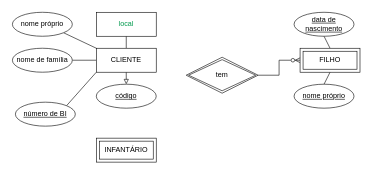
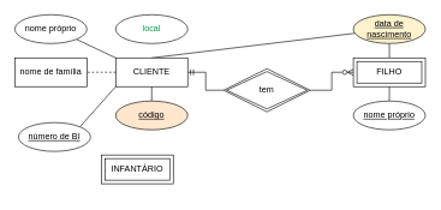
- <mxCell id="21" value="local" style="whiteSpace=wrap;html=1;align=center;fontStyle=0;fontColor=#00994D;rounded=0;" vertex="1" parent="1"><mxGeometry x="160" y="20" width="100" height="40" as="geometry" /></mxCell>
+ <mxCell id="21" value="local" style="ellipse;whiteSpace=wrap;html=1;align=center;fontStyle=0;fontColor=#00994D;" vertex="1" parent="1"><mxGeometry x="160" y="20" width="100" height="40" as="geometry" /></mxCell>
- <mxCell id="13" value="data de nascimento" style="ellipse;whiteSpace=wrap;html=1;align=center;fontStyle=4" parent="1" vertex="1"><mxGeometry x="490" y="20" width="100" height="40" as="geometry" /></mxCell>
+ <mxCell id="13" value="data de nascimento" style="ellipse;whiteSpace=wrap;html=1;align=center;fontStyle=4;fillColor=#fff2cc;" parent="1" vertex="1"><mxGeometry x="490" y="20" width="100" height="40" as="geometry" /></mxCell>
- <mxCell id="7" style="edgeStyle=none;rounded=0;orthogonalLoop=1;jettySize=auto;html=1;exitX=0.5;exitY=0;exitDx=0;exitDy=0;entryX=0.5;entryY=1;entryDx=0;entryDy=0;startArrow=none;startFill=0;endArrow=none;endFill=0;" edge="1" parent="1" source="8" target="21"><mxGeometry relative="1" as="geometry" /></mxCell>
+ <mxCell id="7" style="edgeStyle=none;rounded=0;orthogonalLoop=1;jettySize=auto;html=1;exitX=0.5;exitY=0;exitDx=0;exitDy=0;startArrow=none;startFill=0;endArrow=none;endFill=0;" edge="1" parent="1" source="8" target="13"><mxGeometry relative="1" as="geometry" /></mxCell>
- <mxCell id="18" value="nome de família" style="ellipse;whiteSpace=wrap;html=1;align=center;fontStyle=0" vertex="1" parent="1"><mxGeometry x="20" y="80" width="100" height="40" as="geometry" /></mxCell>
+ <mxCell id="18" value="nome de família" style="whiteSpace=wrap;html=1;align=center;fontStyle=0;rounded=0;" vertex="1" parent="1"><mxGeometry x="20" y="80" width="100" height="40" as="geometry" /></mxCell>
- <mxCell id="3" style="edgeStyle=orthogonalEdgeStyle;rounded=0;orthogonalLoop=1;jettySize=auto;html=1;exitX=0;exitY=0.5;exitDx=0;exitDy=0;entryX=1;entryY=0.5;entryDx=0;entryDy=0;endArrow=none;endFill=0;" edge="1" parent="1" source="8" target="18"><mxGeometry relative="1" as="geometry" /></mxCell>
+ <mxCell id="3" style="edgeStyle=orthogonalEdgeStyle;rounded=0;orthogonalLoop=1;jettySize=auto;html=1;exitX=0;exitY=0.5;exitDx=0;exitDy=0;entryX=1;entryY=0.5;entryDx=0;entryDy=0;endArrow=none;endFill=0;dashed=1;" edge="1" parent="1" source="8" target="18"><mxGeometry relative="1" as="geometry" /></mxCell>
- <mxCell id="11" value="FILHO" style="shape=ext;margin=3;double=1;whiteSpace=wrap;html=1;align=center;" parent="1" vertex="1"><mxGeometry x="500" y="80" width="100" height="40" as="geometry" /></mxCell>
+ <mxCell id="11" value="FILHO" style="shape=ext;margin=3;double=1;whiteSpace=wrap;html=1;align=center;" parent="1" vertex="1"><mxGeometry x="490" y="80" width="100" height="40" as="geometry" /></mxCell>
+ <mxCell id="2" style="edgeStyle=orthogonalEdgeStyle;rounded=0;orthogonalLoop=1;jettySize=auto;html=1;exitX=1;exitY=0.5;exitDx=0;exitDy=0;endArrow=none;endFill=0;startArrow=ERmandOne;startFill=0;entryX=0;entryY=0.5;entryDx=0;entryDy=0;" parent="1" source="8" target="20" edge="1"><mxGeometry relative="1" as="geometry"><mxPoint x="330" y="100" as="targetPoint" /></mxGeometry></mxCell>
- <mxCell id="5" style="edgeStyle=none;rounded=0;orthogonalLoop=1;jettySize=auto;html=1;exitX=0.5;exitY=1;exitDx=0;exitDy=0;entryX=0.5;entryY=0;entryDx=0;entryDy=0;endArrow=block;endFill=0;" edge="1" parent="1" source="8" target="14"><mxGeometry relative="1" as="geometry" /></mxCell>
+ <mxCell id="5" style="edgeStyle=none;rounded=0;orthogonalLoop=1;jettySize=auto;html=1;exitX=0.5;exitY=1;exitDx=0;exitDy=0;entryX=0.5;entryY=0;entryDx=0;entryDy=0;endArrow=none;endFill=0;" edge="1" parent="1" source="8" target="14"><mxGeometry relative="1" as="geometry" /></mxCell>
- <mxCell id="14" value="código" style="ellipse;whiteSpace=wrap;html=1;align=center;fontStyle=4" parent="1" vertex="1"><mxGeometry x="160" y="140" width="100" height="40" as="geometry" /></mxCell>
+ <mxCell id="14" value="código" style="ellipse;whiteSpace=wrap;html=1;align=center;fontStyle=4;fillColor=#ffe6cc;" parent="1" vertex="1"><mxGeometry x="160" y="140" width="100" height="40" as="geometry" /></mxCell>
- <mxCell id="12" value="INFANTÁRIO" style="shape=ext;margin=3;double=1;whiteSpace=wrap;html=1;align=center;" parent="1" vertex="1"><mxGeometry x="160" y="230" width="100" height="40" as="geometry" /></mxCell>
+ <mxCell id="12" value="INFANTÁRIO" style="shape=ext;margin=3;double=1;whiteSpace=wrap;html=1;align=center;" parent="1" vertex="1"><mxGeometry x="140" y="215" width="100" height="40" as="geometry" /></mxCell>
